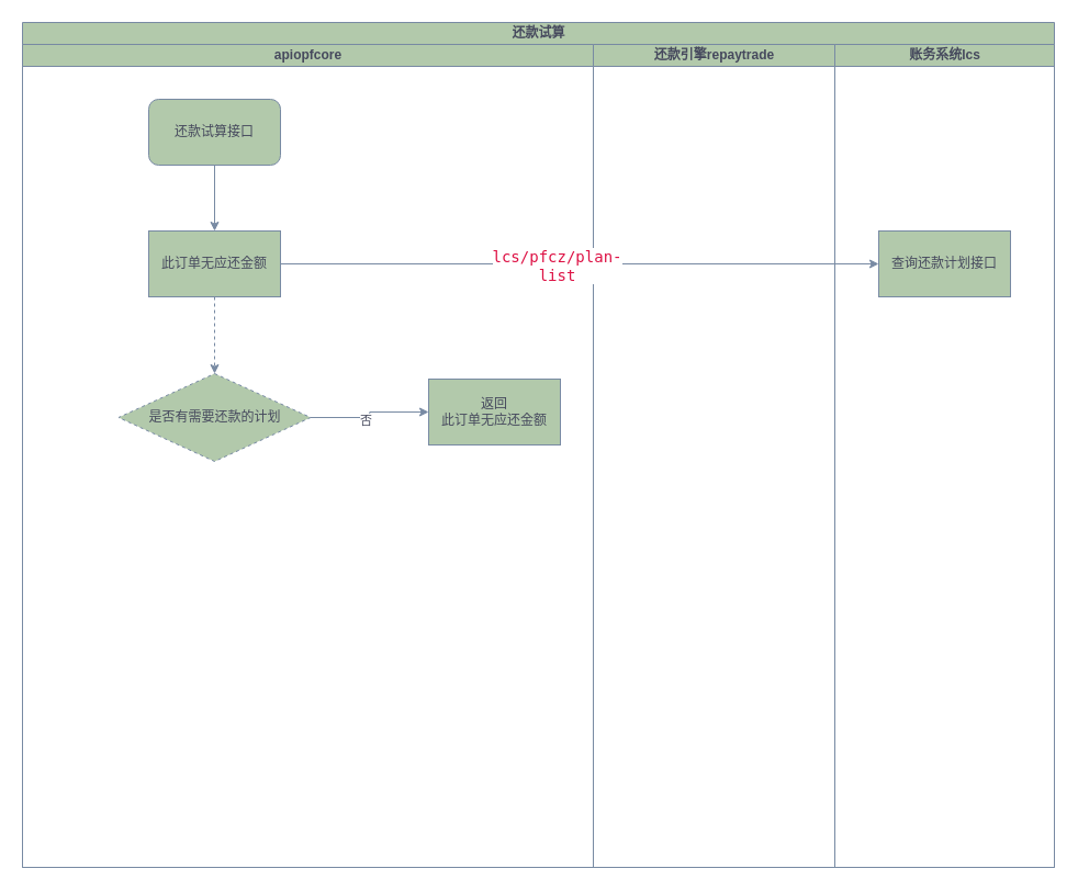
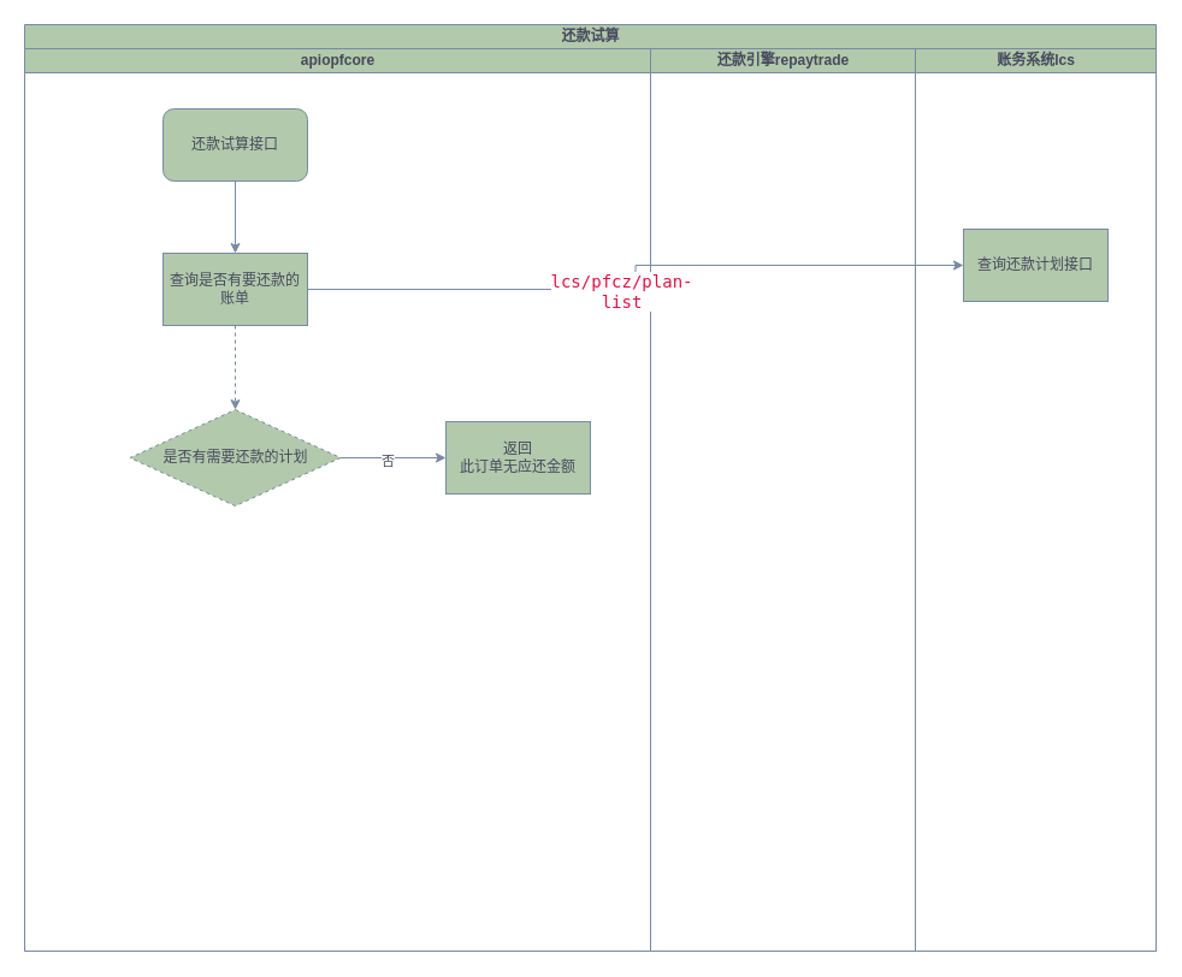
- <mxCell id="7" value="此订单无应还金额" style="whiteSpace=wrap;html=1;fillColor=#B2C9AB;strokeColor=#788AA3;fontColor=#46495D;rounded=0;labelBackgroundColor=none;" vertex="1" parent="3"><mxGeometry x="115.0" y="170" width="120" height="60" as="geometry" /></mxCell>
+ <mxCell id="7" value="查询是否有要还款的账单" style="whiteSpace=wrap;html=1;fillColor=#B2C9AB;strokeColor=#788AA3;fontColor=#46495D;rounded=0;labelBackgroundColor=none;" vertex="1" parent="3"><mxGeometry x="115.0" y="170" width="120" height="60" as="geometry" /></mxCell>
- <mxCell id="14" value="查询还款计划接口" style="whiteSpace=wrap;html=1;fillColor=#B2C9AB;strokeColor=#788AA3;fontColor=#46495D;rounded=0;labelBackgroundColor=none;" vertex="1" parent="13"><mxGeometry x="40.0" y="170" width="120" height="60" as="geometry" /></mxCell>
+ <mxCell id="14" value="查询还款计划接口" style="whiteSpace=wrap;html=1;fillColor=#B2C9AB;strokeColor=#788AA3;fontColor=#46495D;rounded=0;labelBackgroundColor=none;" vertex="1" parent="13"><mxGeometry x="40.0" y="150" width="120" height="60" as="geometry" /></mxCell>
- <mxCell id="11" value="返回&lt;div&gt;此订单无应还金额&lt;/div&gt;" style="whiteSpace=wrap;html=1;fillColor=#B2C9AB;strokeColor=#788AA3;fontColor=#46495D;rounded=0;labelBackgroundColor=none;" vertex="1" parent="3"><mxGeometry x="370" y="305" width="120" height="60" as="geometry" /></mxCell>
+ <mxCell id="11" value="返回&lt;div&gt;此订单无应还金额&lt;/div&gt;" style="whiteSpace=wrap;html=1;fillColor=#B2C9AB;strokeColor=#788AA3;fontColor=#46495D;rounded=0;labelBackgroundColor=none;" vertex="1" parent="3"><mxGeometry x="350" y="310" width="120" height="60" as="geometry" /></mxCell>
